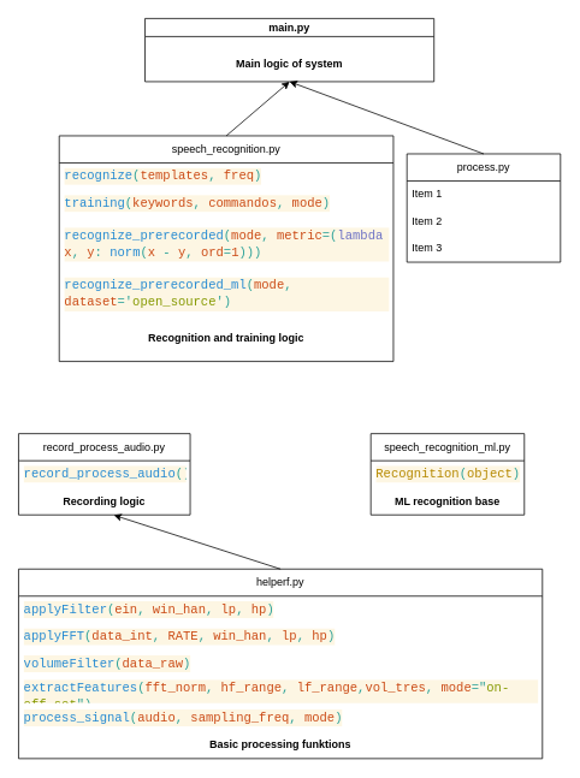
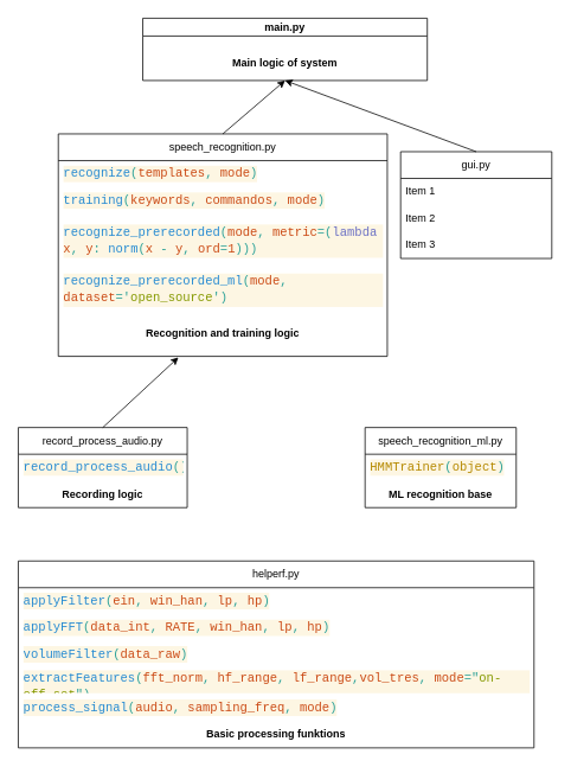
- <mxCell id="23" value="process.py" style="swimlane;fontStyle=0;childLayout=stackLayout;horizontal=1;startSize=30;horizontalStack=0;resizeParent=1;resizeParentMax=0;resizeLast=0;collapsible=1;marginBottom=0;whiteSpace=wrap;html=1;" parent="1" vertex="1"><mxGeometry x="450" y="170" width="170" height="120" as="geometry" /></mxCell>
+ <mxCell id="23" value="gui.py" style="swimlane;fontStyle=0;childLayout=stackLayout;horizontal=1;startSize=30;horizontalStack=0;resizeParent=1;resizeParentMax=0;resizeLast=0;collapsible=1;marginBottom=0;whiteSpace=wrap;html=1;" parent="1" vertex="1"><mxGeometry x="450" y="170" width="170" height="120" as="geometry" /></mxCell>
- <mxCell id="5" value="&lt;div style=&quot;color: rgb(51, 51, 51); background-color: rgb(253, 246, 227); font-family: Consolas, &amp;quot;Courier New&amp;quot;, monospace; font-size: 14px; line-height: 19px;&quot;&gt;&lt;span style=&quot;color: #268bd2;&quot;&gt;recognize&lt;/span&gt;&lt;span style=&quot;color: #2aa198;&quot;&gt;(&lt;/span&gt;&lt;span style=&quot;color: #cb4b16;&quot;&gt;templates&lt;/span&gt;&lt;span style=&quot;color: #2aa198;&quot;&gt;,&lt;/span&gt; &lt;span style=&quot;color: #cb4b16;&quot;&gt;freq&lt;/span&gt;&lt;span style=&quot;color: #2aa198;&quot;&gt;)&lt;/span&gt;&lt;/div&gt;" style="text;strokeColor=none;fillColor=none;align=left;verticalAlign=middle;spacingLeft=4;spacingRight=4;overflow=hidden;points=[[0,0.5],[1,0.5]];portConstraint=eastwest;rotatable=0;whiteSpace=wrap;html=1;" parent="4" vertex="1"><mxGeometry y="30" width="370" height="30" as="geometry" /></mxCell>
+ <mxCell id="5" value="&lt;div style=&quot;color: rgb(51, 51, 51); background-color: rgb(253, 246, 227); font-family: Consolas, &amp;quot;Courier New&amp;quot;, monospace; font-size: 14px; line-height: 19px;&quot;&gt;&lt;span style=&quot;color: #268bd2;&quot;&gt;recognize&lt;/span&gt;&lt;span style=&quot;color: #2aa198;&quot;&gt;(&lt;/span&gt;&lt;span style=&quot;color: #cb4b16;&quot;&gt;templates&lt;/span&gt;&lt;span style=&quot;color: #2aa198;&quot;&gt;,&lt;/span&gt; &lt;span style=&quot;color: #cb4b16;&quot;&gt;mode&lt;/span&gt;&lt;span style=&quot;color: #2aa198;&quot;&gt;)&lt;/span&gt;&lt;/div&gt;" style="text;strokeColor=none;fillColor=none;align=left;verticalAlign=middle;spacingLeft=4;spacingRight=4;overflow=hidden;points=[[0,0.5],[1,0.5]];portConstraint=eastwest;rotatable=0;whiteSpace=wrap;html=1;" parent="4" vertex="1"><mxGeometry y="30" width="370" height="30" as="geometry" /></mxCell>
+ <mxCell id="29" value="" style="endArrow=classic;html=1;exitX=0.5;exitY=0;exitDx=0;exitDy=0;entryX=0.365;entryY=1.024;entryDx=0;entryDy=0;entryPerimeter=0;" parent="1" source="10" target="9" edge="1"><mxGeometry width="50" height="50" relative="1" as="geometry"><mxPoint x="300" y="300" as="sourcePoint" /><mxPoint x="210" y="370" as="targetPoint" /></mxGeometry></mxCell>
- <mxCell id="14" value="&lt;div style=&quot;color: rgb(51, 51, 51); background-color: rgb(253, 246, 227); font-family: Consolas, &amp;quot;Courier New&amp;quot;, monospace; font-size: 14px; line-height: 19px;&quot;&gt;&lt;span style=&quot;color: #b58900;&quot;&gt;Recognition&lt;/span&gt;&lt;span style=&quot;color: #2aa198;&quot;&gt;(&lt;/span&gt;&lt;span style=&quot;color: #b58900;&quot;&gt;object&lt;/span&gt;&lt;span style=&quot;color: #2aa198;&quot;&gt;)&lt;/span&gt;&lt;/div&gt;" style="text;strokeColor=none;fillColor=none;align=left;verticalAlign=middle;spacingLeft=4;spacingRight=4;overflow=hidden;points=[[0,0.5],[1,0.5]];portConstraint=eastwest;rotatable=0;whiteSpace=wrap;html=1;" parent="13" vertex="1"><mxGeometry y="30" width="170" height="30" as="geometry" /></mxCell>
+ <mxCell id="14" value="&lt;div style=&quot;color: rgb(51, 51, 51); background-color: rgb(253, 246, 227); font-family: Consolas, &amp;quot;Courier New&amp;quot;, monospace; font-size: 14px; line-height: 19px;&quot;&gt;&lt;span style=&quot;color: #b58900;&quot;&gt;HMMTrainer&lt;/span&gt;&lt;span style=&quot;color: #2aa198;&quot;&gt;(&lt;/span&gt;&lt;span style=&quot;color: #b58900;&quot;&gt;object&lt;/span&gt;&lt;span style=&quot;color: #2aa198;&quot;&gt;)&lt;/span&gt;&lt;/div&gt;" style="text;strokeColor=none;fillColor=none;align=left;verticalAlign=middle;spacingLeft=4;spacingRight=4;overflow=hidden;points=[[0,0.5],[1,0.5]];portConstraint=eastwest;rotatable=0;whiteSpace=wrap;html=1;" parent="13" vertex="1"><mxGeometry y="30" width="170" height="30" as="geometry" /></mxCell>
- <mxCell id="30" value="" style="endArrow=classic;html=1;exitX=0.5;exitY=0;exitDx=0;exitDy=0;entryX=0.555;entryY=1.01;entryDx=0;entryDy=0;entryPerimeter=0;" parent="1" source="16" target="12" edge="1"><mxGeometry width="50" height="50" relative="1" as="geometry"><mxPoint x="300" y="500" as="sourcePoint" /><mxPoint x="130" y="600" as="targetPoint" /></mxGeometry></mxCell>
